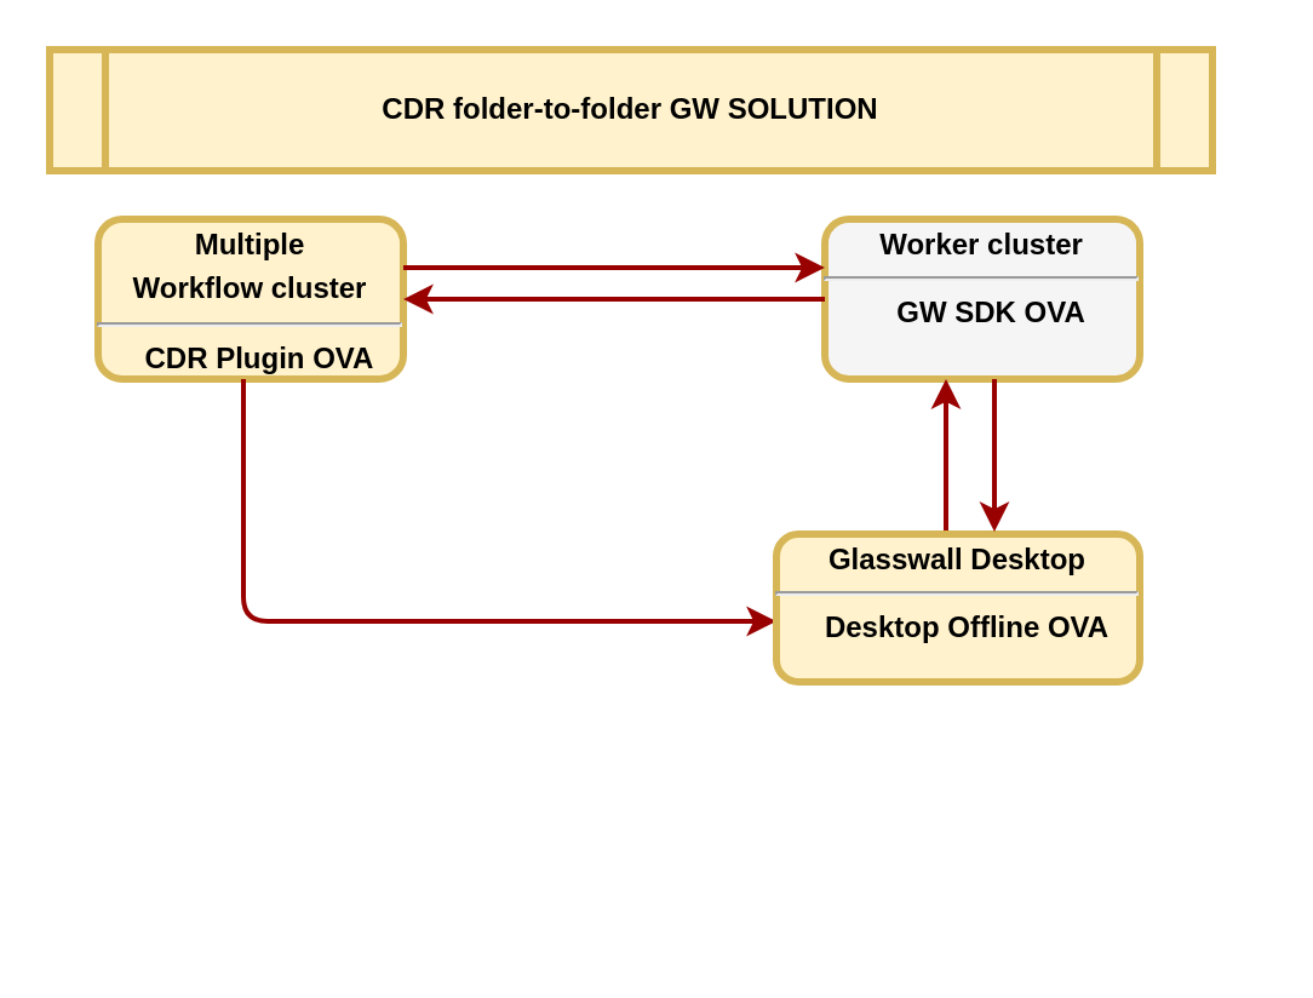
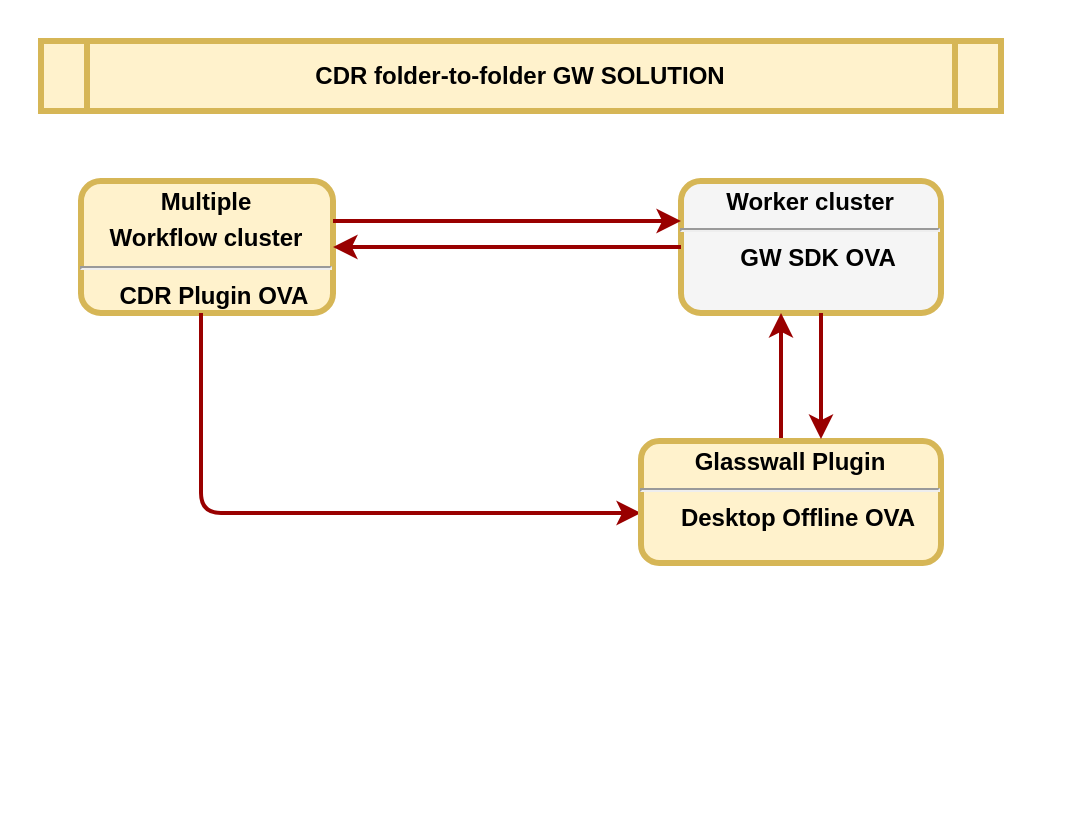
- <mxCell id="3" value="CDR folder-to-folder GW SOLUTION" style="shape=process;whiteSpace=wrap;align=center;verticalAlign=middle;size=0.048;fontStyle=1;strokeWidth=3;fillColor=#fff2cc;strokeColor=#d6b656;" parent="1" vertex="1"><mxGeometry x="20" width="480" height="50" as="geometry" y="20" /></mxCell>
+ <mxCell id="3" value="CDR folder-to-folder GW SOLUTION" style="shape=process;whiteSpace=wrap;align=center;verticalAlign=middle;size=0.048;fontStyle=1;strokeWidth=3;fillColor=#fff2cc;strokeColor=#d6b656;" parent="1" vertex="1"><mxGeometry x="20" y="20" width="480" height="35" as="geometry" /></mxCell>
- <mxCell id="9" value="&lt;p style=&quot;margin: 4px 0px 0px ; text-align: center&quot;&gt;&lt;strong&gt;Glasswall Desktop&lt;/strong&gt;&lt;/p&gt;&lt;hr&gt;&lt;p style=&quot;margin: 0px ; margin-left: 8px&quot;&gt;Desktop Offline OVA&lt;/p&gt;" style="verticalAlign=middle;align=center;overflow=fill;fontSize=12;fontFamily=Helvetica;html=1;rounded=1;fontStyle=1;strokeWidth=3;fillColor=#fff2cc;strokeColor=#d6b656;" parent="1" vertex="1"><mxGeometry x="320" y="220" width="150" height="61" as="geometry" /></mxCell>
+ <mxCell id="9" value="&lt;p style=&quot;margin: 4px 0px 0px ; text-align: center&quot;&gt;&lt;strong&gt;Glasswall Plugin&lt;/strong&gt;&lt;/p&gt;&lt;hr&gt;&lt;p style=&quot;margin: 0px ; margin-left: 8px&quot;&gt;Desktop Offline OVA&lt;/p&gt;" style="verticalAlign=middle;align=center;overflow=fill;fontSize=12;fontFamily=Helvetica;html=1;rounded=1;fontStyle=1;strokeWidth=3;fillColor=#fff2cc;strokeColor=#d6b656;" parent="1" vertex="1"><mxGeometry x="320" y="220" width="150" height="61" as="geometry" /></mxCell>
